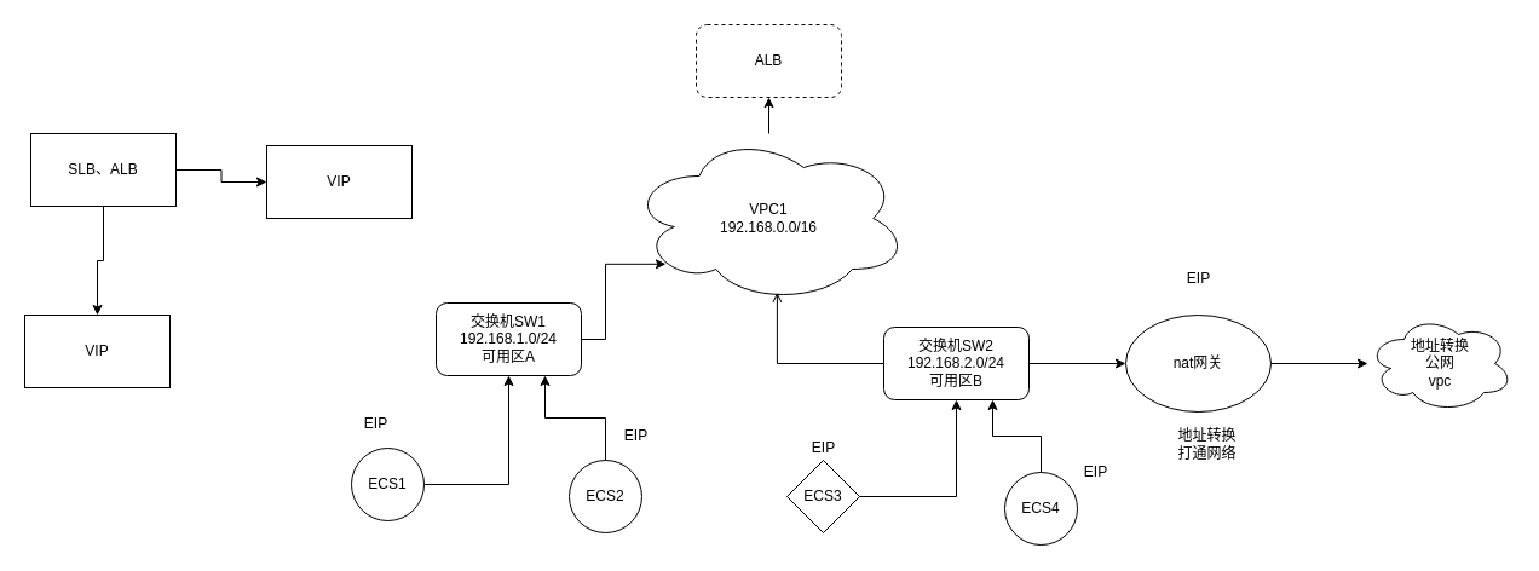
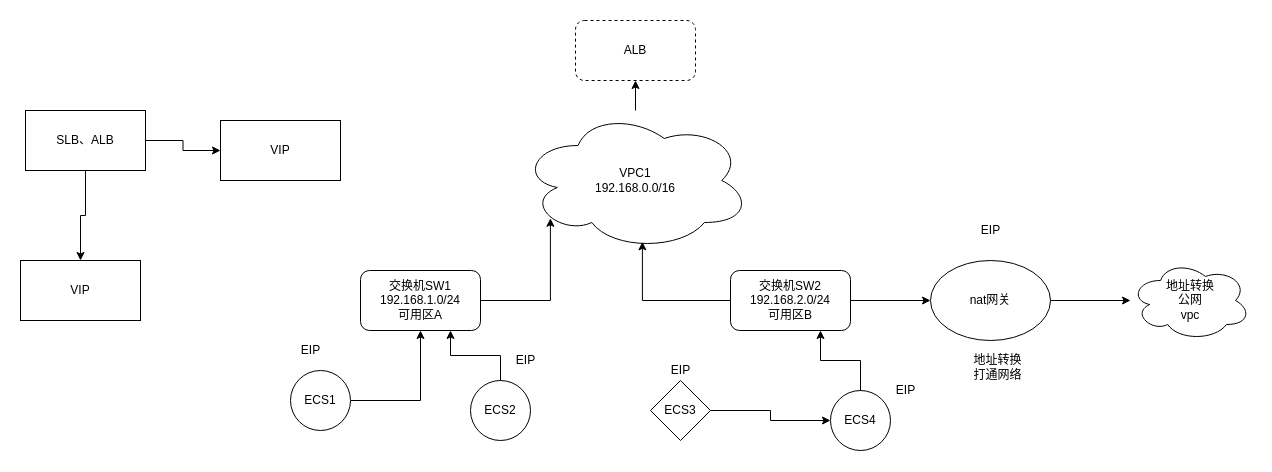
- <mxCell id="6" style="edgeStyle=orthogonalEdgeStyle;rounded=0;orthogonalLoop=1;jettySize=auto;html=1;entryX=0.53;entryY=0.938;entryDx=0;entryDy=0;entryPerimeter=0;exitX=0;exitY=0.5;exitDx=0;exitDy=0;endArrow=open;" parent="1" source="8" target="3" edge="1"><mxGeometry relative="1" as="geometry" /></mxCell>
+ <mxCell id="6" style="edgeStyle=orthogonalEdgeStyle;rounded=0;orthogonalLoop=1;jettySize=auto;html=1;entryX=0.53;entryY=0.938;entryDx=0;entryDy=0;entryPerimeter=0;exitX=0;exitY=0.5;exitDx=0;exitDy=0;" parent="1" source="8" target="3" edge="1"><mxGeometry relative="1" as="geometry" /></mxCell>
- <mxCell id="5" value="交换机SW1&lt;br&gt;192.168.1.0/24&lt;br&gt;可用区A" style="rounded=1;whiteSpace=wrap;html=1;" parent="1" vertex="1"><mxGeometry x="360" y="250" width="120" height="60" as="geometry" /></mxCell>
+ <mxCell id="5" value="交换机SW1&lt;br&gt;192.168.1.0/24&lt;br&gt;可用区A" style="rounded=1;whiteSpace=wrap;html=1;" parent="1" vertex="1"><mxGeometry x="360" y="270" width="120" height="60" as="geometry" /></mxCell>
- <mxCell id="13" style="edgeStyle=orthogonalEdgeStyle;rounded=0;orthogonalLoop=1;jettySize=auto;html=1;entryX=0.5;entryY=1;entryDx=0;entryDy=0;" parent="1" source="14" target="8" edge="1"><mxGeometry relative="1" as="geometry" /></mxCell>
+ <mxCell id="13" style="edgeStyle=orthogonalEdgeStyle;rounded=0;orthogonalLoop=1;jettySize=auto;html=1;" parent="1" source="14" target="16" edge="1"><mxGeometry relative="1" as="geometry" /></mxCell>
